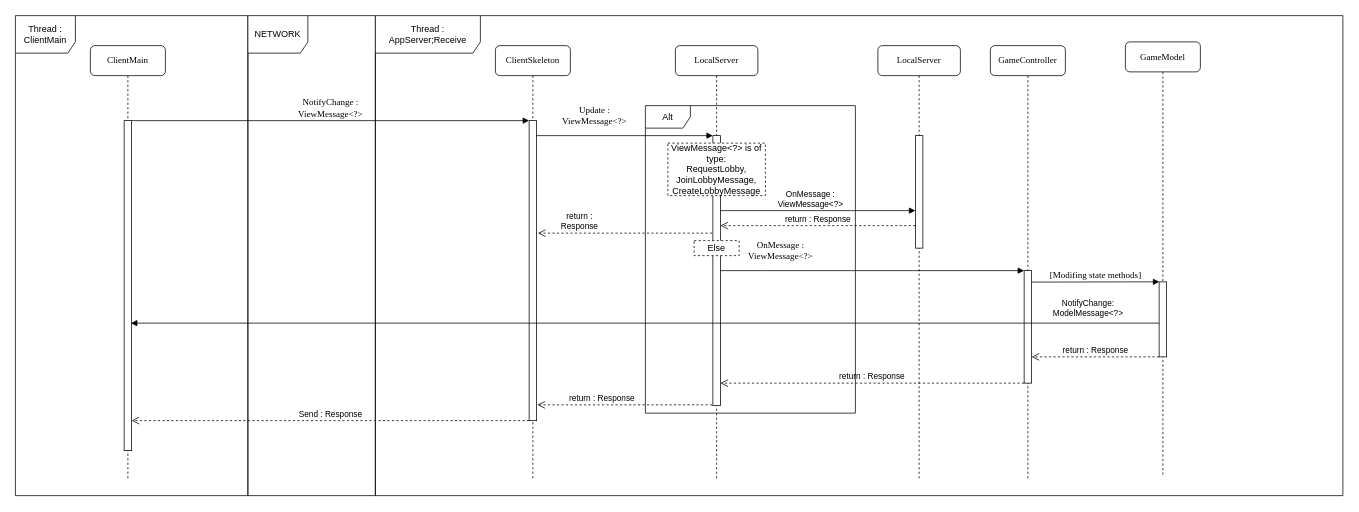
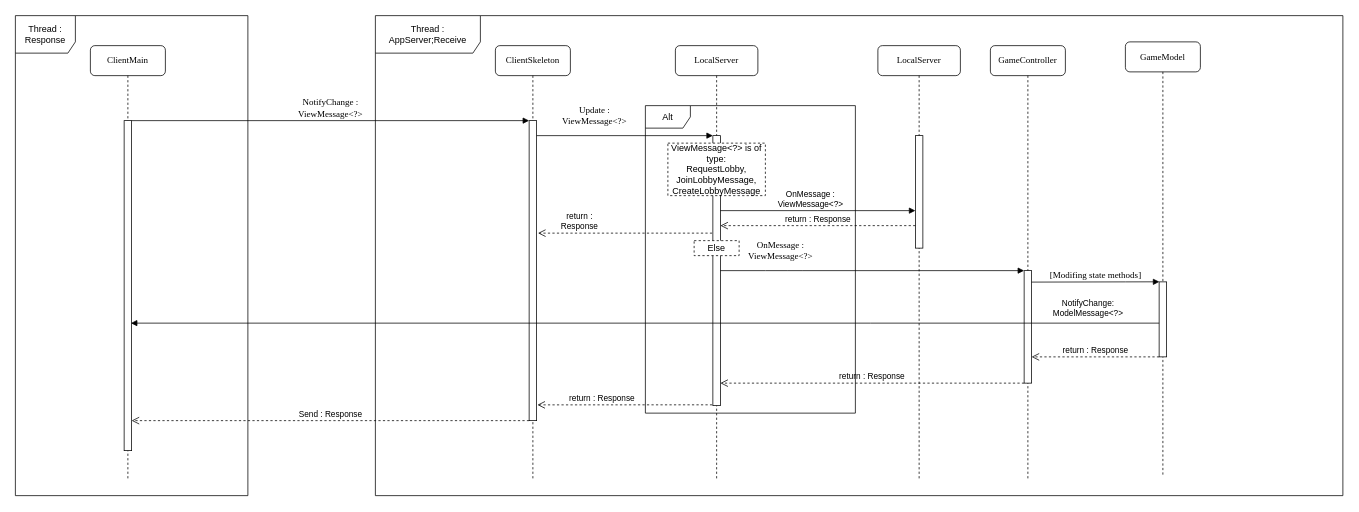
- <mxCell id="25" value="Thread :&lt;br&gt;ClientMain" style="shape=umlFrame;whiteSpace=wrap;html=1;pointerEvents=0;width=80;height=50;" parent="1" vertex="1"><mxGeometry y="20" width="310" height="640" as="geometry" x="20" /></mxCell>
+ <mxCell id="25" value="Thread :&lt;br&gt;Response" style="shape=umlFrame;whiteSpace=wrap;html=1;pointerEvents=0;width=80;height=50;" parent="1" vertex="1"><mxGeometry y="20" width="310" height="640" as="geometry" x="20" /></mxCell>
- <mxCell id="26" value="NETWORK" style="shape=umlFrame;whiteSpace=wrap;html=1;pointerEvents=0;width=80;height=50;" parent="1" vertex="1"><mxGeometry x="330" y="20" width="170" height="640" as="geometry" /></mxCell>
